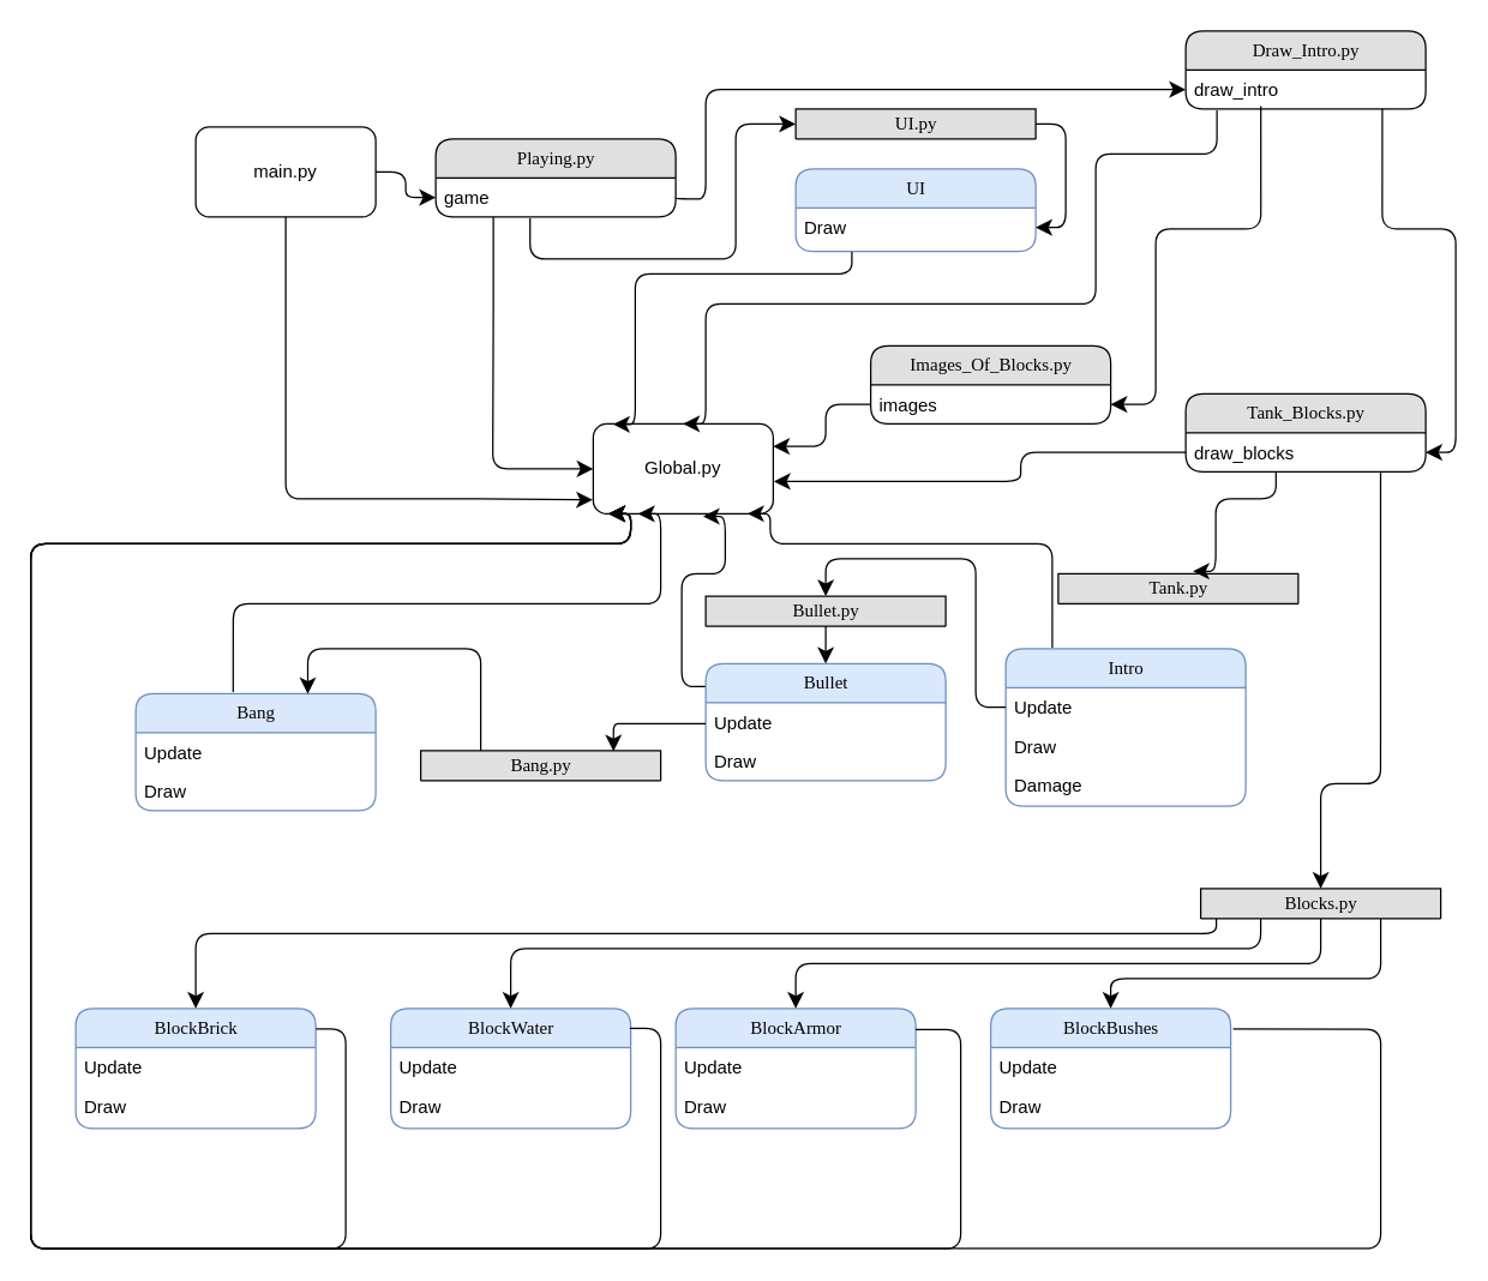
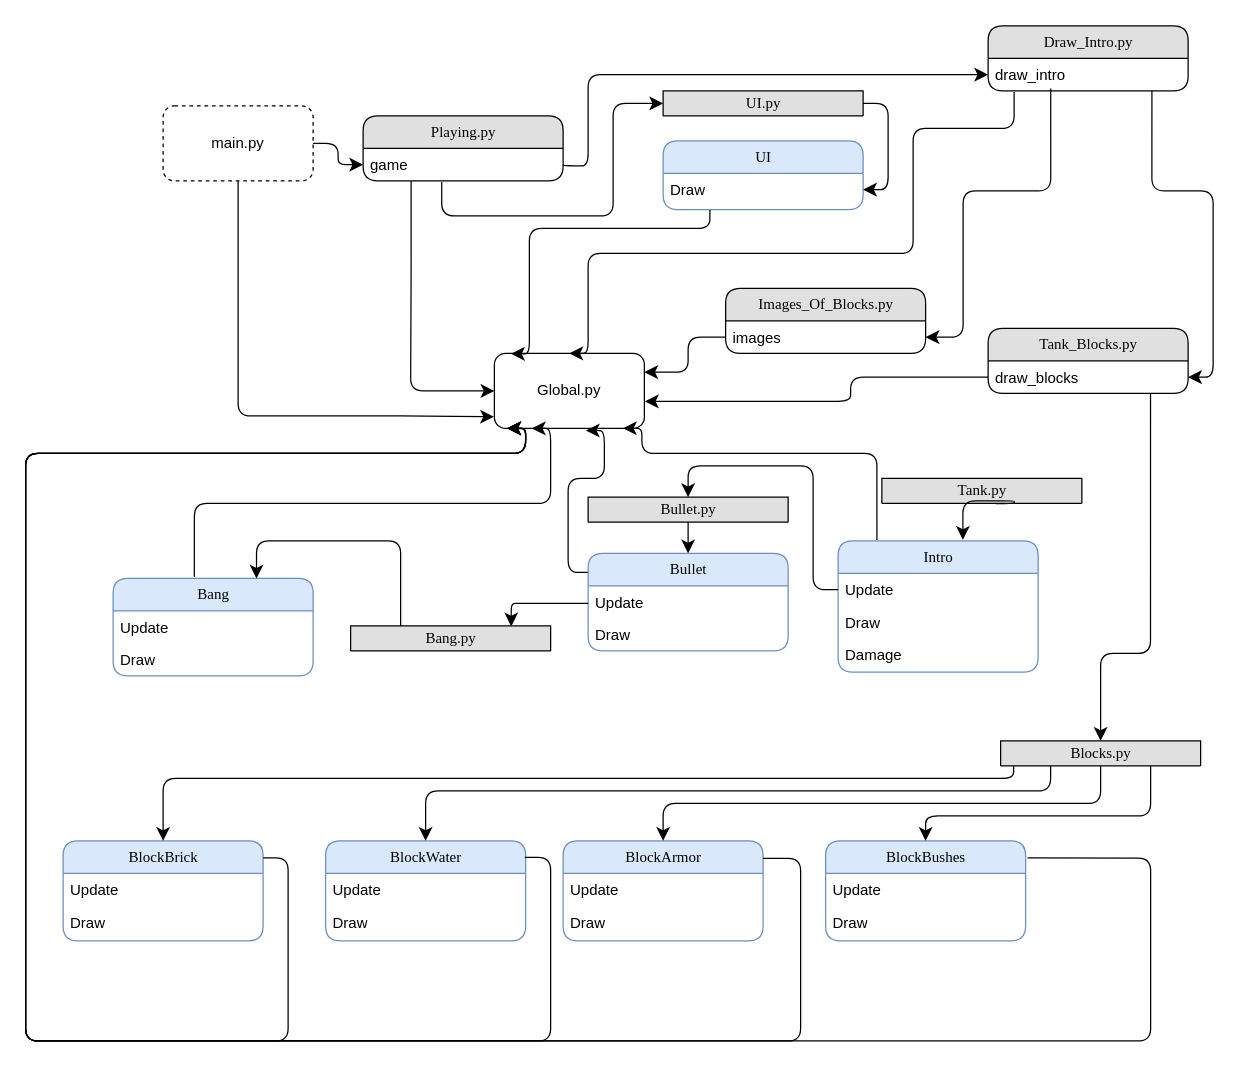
- <mxCell id="5" value="main.py" style="rounded=1;whiteSpace=wrap;html=1;" parent="1" vertex="1"><mxGeometry x="130" y="84" width="120" height="60" as="geometry" /></mxCell>
+ <mxCell id="5" value="main.py" style="rounded=1;whiteSpace=wrap;html=1;dashed=1;" parent="1" vertex="1"><mxGeometry x="130" y="84" width="120" height="60" as="geometry" /></mxCell>
- <mxCell id="69" style="edgeStyle=orthogonalEdgeStyle;html=1;labelBackgroundColor=none;startFill=0;startSize=8;endFill=1;endSize=8;fontFamily=Verdana;fontSize=12;exitX=0.376;exitY=1.006;exitDx=0;exitDy=0;exitPerimeter=0;entryX=0.561;entryY=-0.083;entryDx=0;entryDy=0;entryPerimeter=0;" parent="1" source="17" target="4" edge="1"><mxGeometry relative="1" as="geometry"><Array as="points"><mxPoint x="850" y="332" /><mxPoint x="810" y="332" /></Array><mxPoint x="850" y="314" as="sourcePoint" /><mxPoint x="810" y="592" as="targetPoint" /></mxGeometry></mxCell>
+ <mxCell id="62" style="edgeStyle=orthogonalEdgeStyle;html=1;labelBackgroundColor=none;startFill=0;startSize=8;endFill=1;endSize=8;fontFamily=Verdana;fontSize=12;entryX=0.624;entryY=-0.008;entryDx=0;entryDy=0;entryPerimeter=0;exitX=0.568;exitY=1.006;exitDx=0;exitDy=0;exitPerimeter=0;" parent="1" source="4" target="27" edge="1"><mxGeometry relative="1" as="geometry"><Array as="points"><mxPoint x="811" y="400" /><mxPoint x="770" y="400" /></Array><mxPoint x="820" y="392" as="sourcePoint" /><mxPoint x="770" y="428" as="targetPoint" /></mxGeometry></mxCell>
